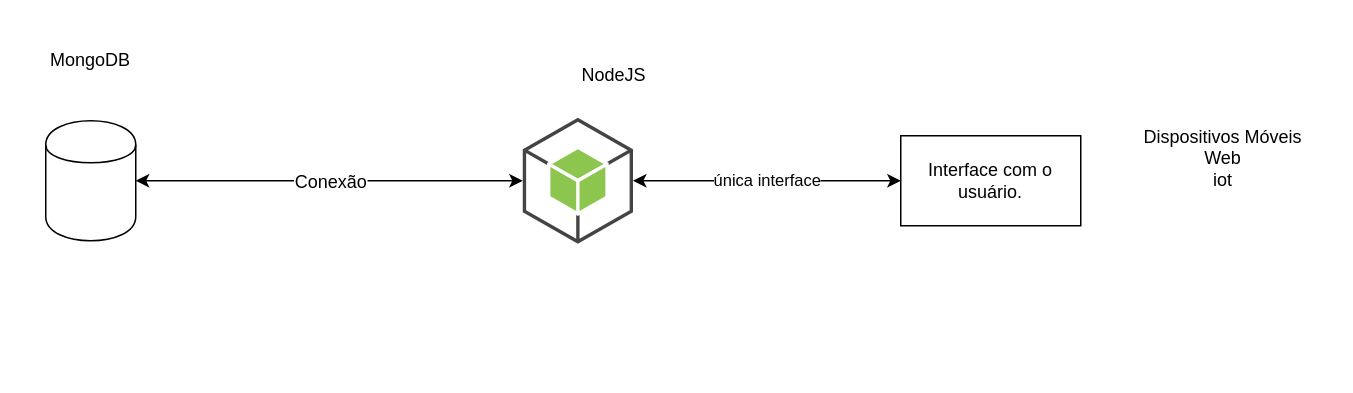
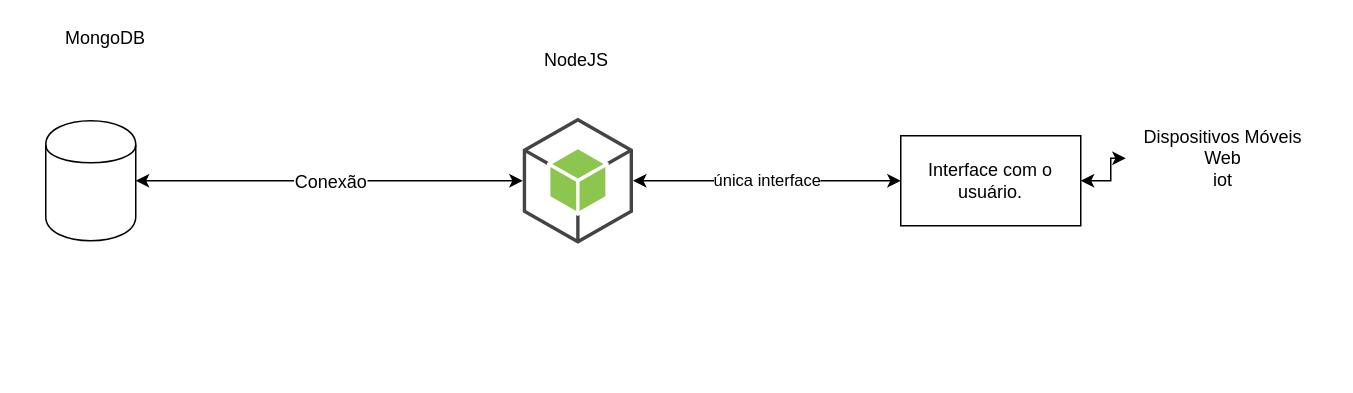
- <mxCell id="5" value="MongoDB" style="text;html=1;strokeColor=none;fillColor=none;align=center;verticalAlign=middle;whiteSpace=wrap;rounded=0;" vertex="1" parent="1"><mxGeometry x="20" y="20" width="80" height="40" as="geometry" /></mxCell>
+ <mxCell id="5" value="MongoDB" style="text;html=1;strokeColor=none;fillColor=none;align=center;verticalAlign=middle;whiteSpace=wrap;rounded=0;" vertex="1" parent="1"><mxGeometry x="30" y="5" width="80" height="40" as="geometry" /></mxCell>
- <mxCell id="9" value="NodeJS" style="text;html=1;strokeColor=none;fillColor=none;align=center;verticalAlign=middle;whiteSpace=wrap;rounded=0;" vertex="1" parent="1"><mxGeometry x="369" y="30" width="80" height="40" as="geometry" /></mxCell>
+ <mxCell id="9" value="NodeJS" style="text;html=1;strokeColor=none;fillColor=none;align=center;verticalAlign=middle;whiteSpace=wrap;rounded=0;" vertex="1" parent="1"><mxGeometry x="344" y="20" width="80" height="40" as="geometry" /></mxCell>
+ <mxCell id="10" style="edgeStyle=orthogonalEdgeStyle;rounded=0;orthogonalLoop=1;jettySize=auto;html=1;startArrow=classic;startFill=1;" edge="1" parent="1" source="11" target="12"><mxGeometry relative="1" as="geometry" /></mxCell>
